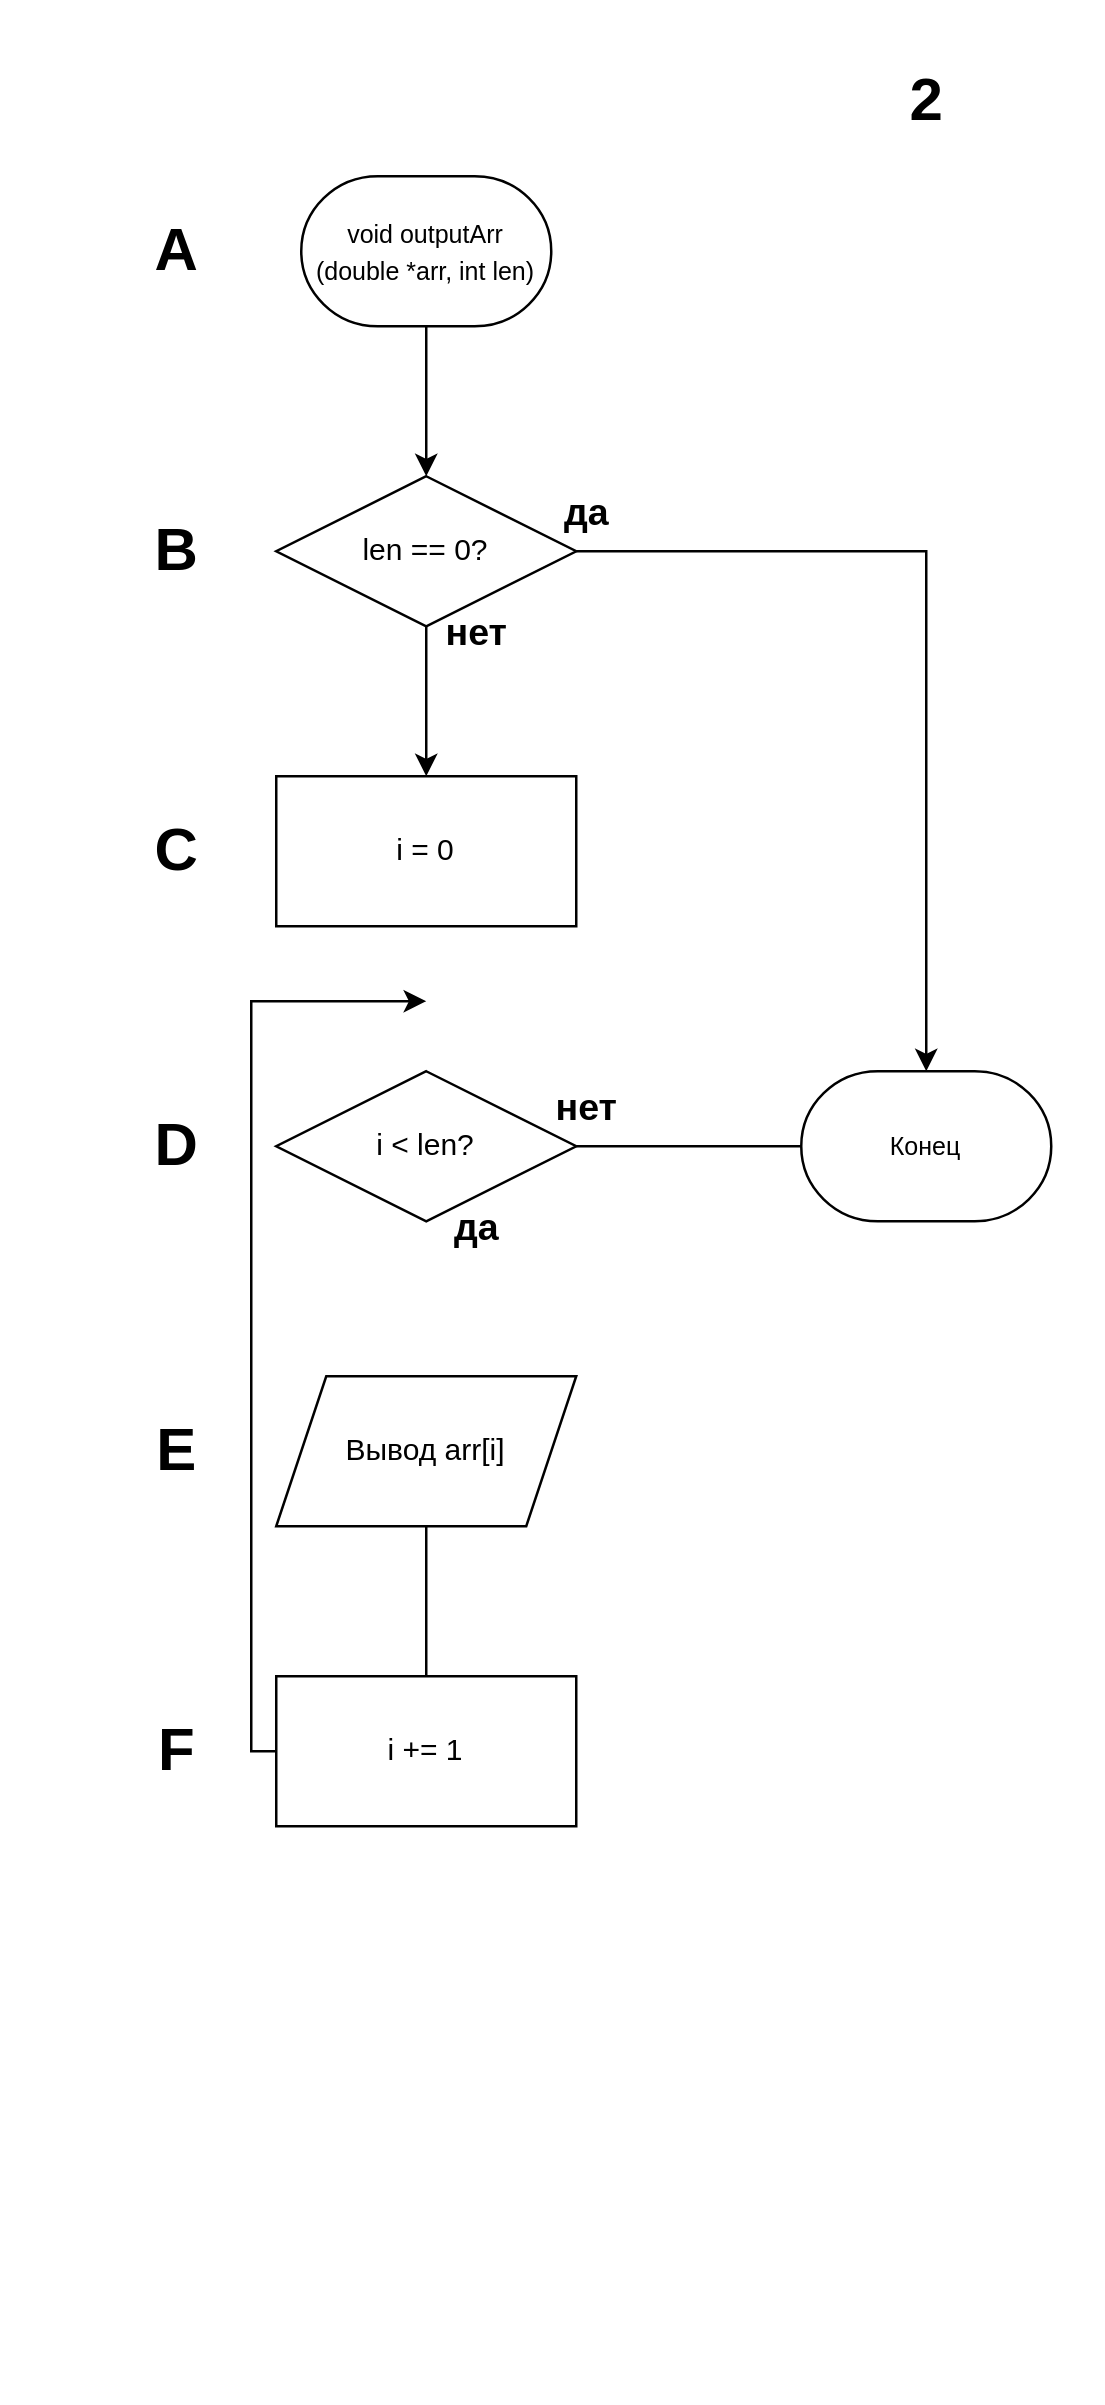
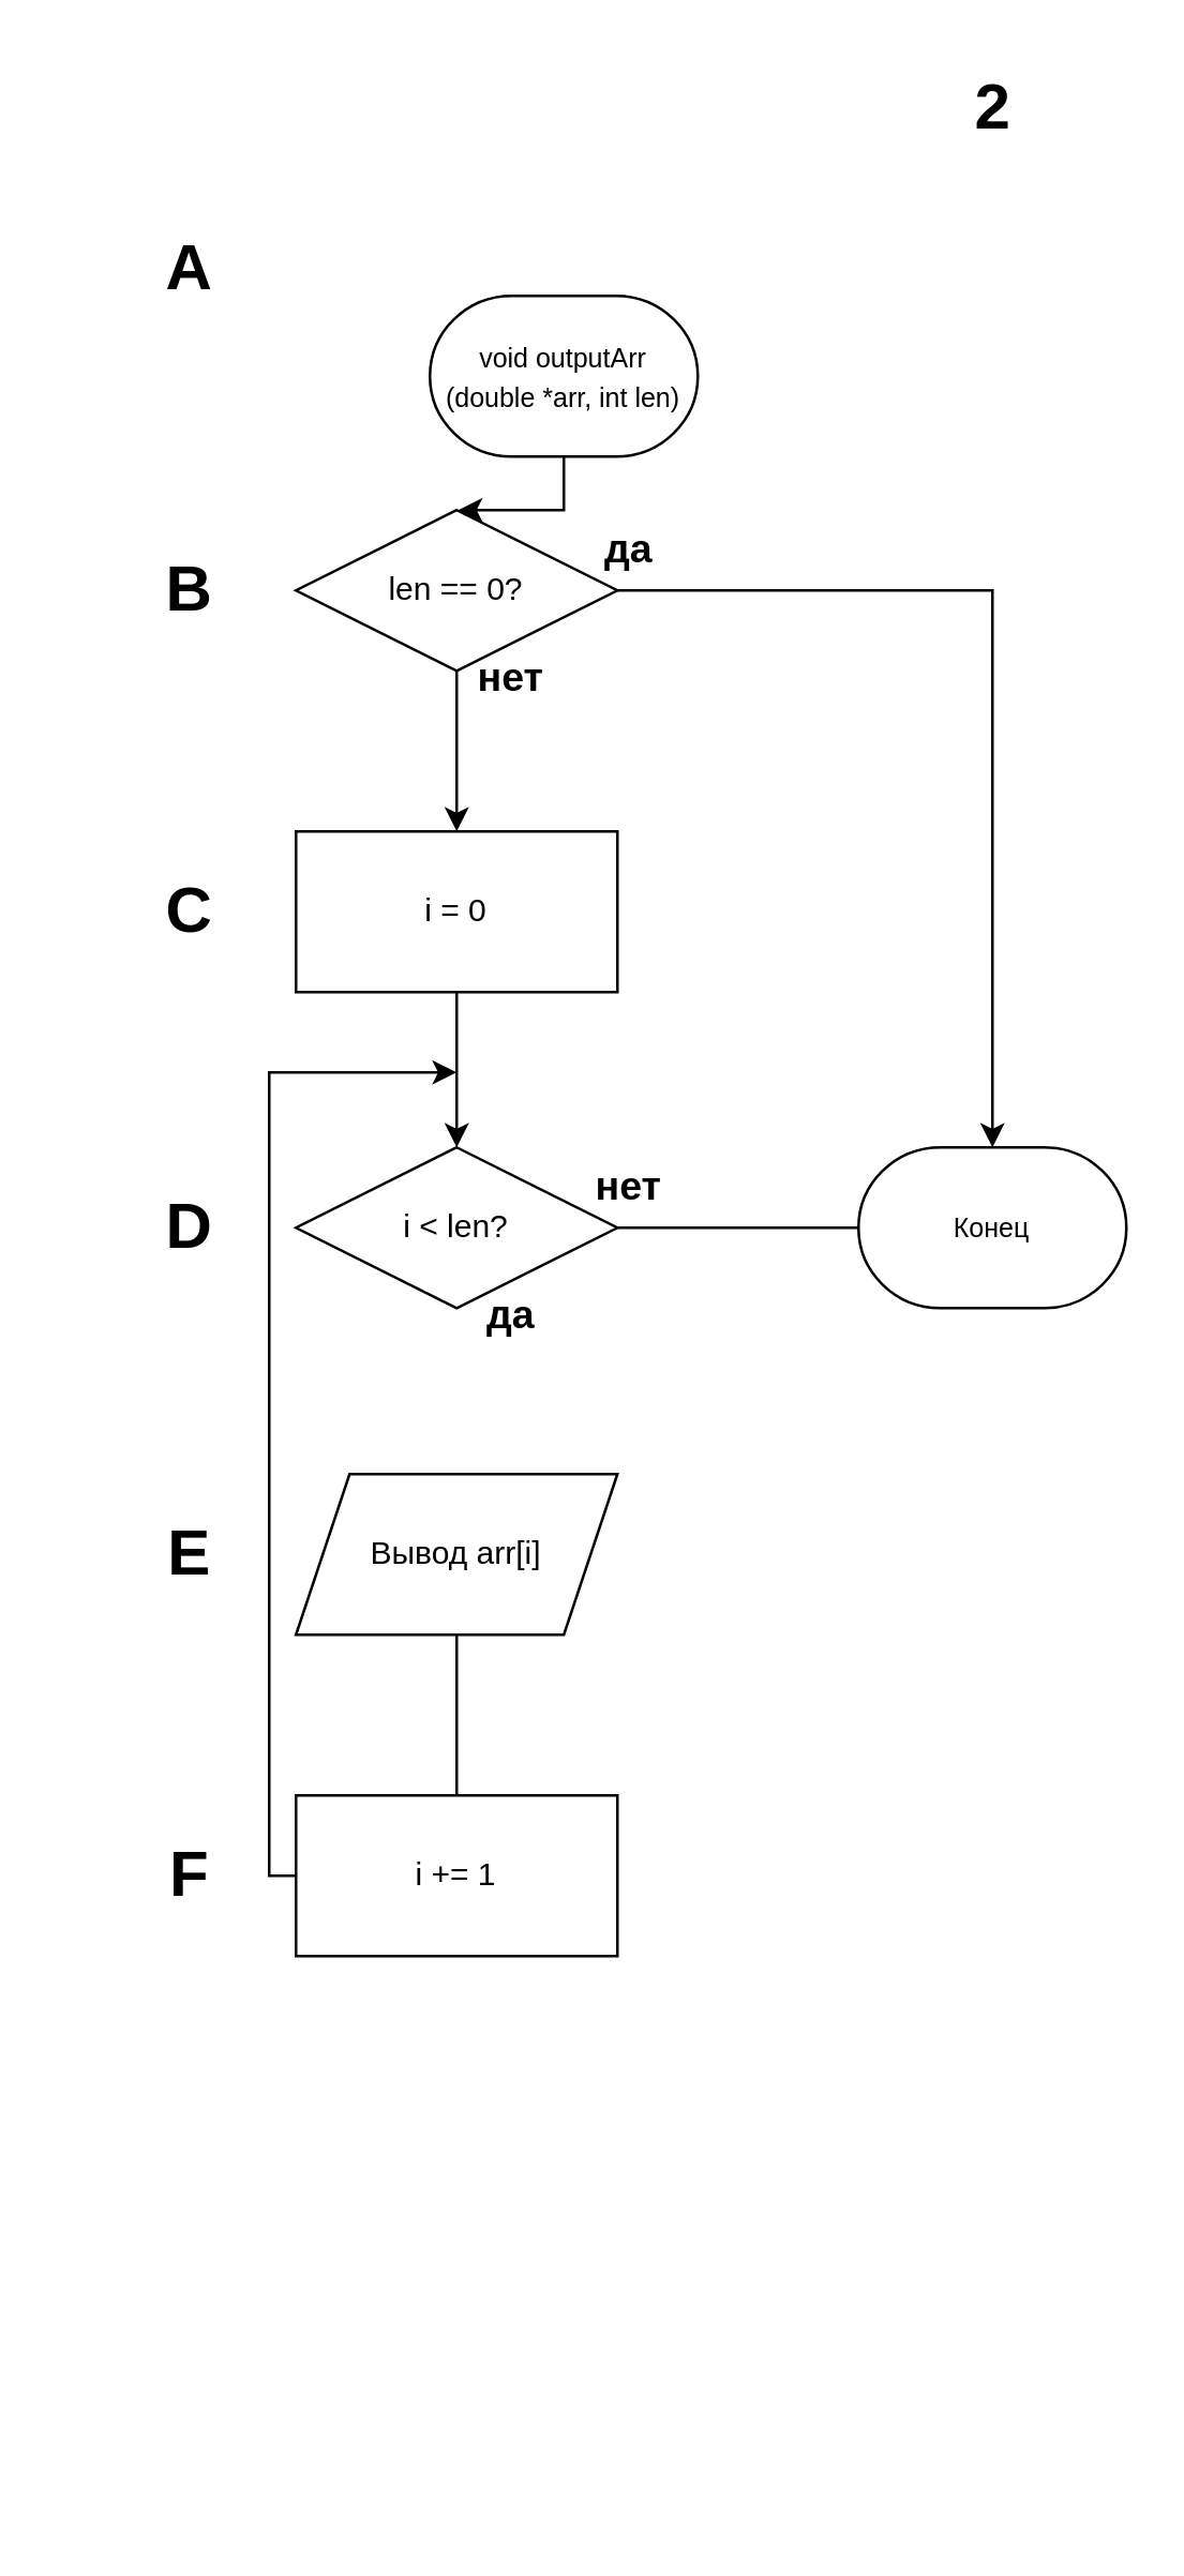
- <mxCell id="3" value="&lt;font style=&quot;font-size: 10px;&quot;&gt;void outputArr (double *arr, int len)&lt;/font&gt;" style="strokeWidth=1;html=1;shape=mxgraph.flowchart.terminator;whiteSpace=wrap;" vertex="1" parent="1"><mxGeometry x="120" y="70" width="100" height="60" as="geometry" /></mxCell>
+ <mxCell id="3" value="&lt;font style=&quot;font-size: 10px;&quot;&gt;void outputArr (double *arr, int len)&lt;/font&gt;" style="strokeWidth=1;html=1;shape=mxgraph.flowchart.terminator;whiteSpace=wrap;" vertex="1" parent="1"><mxGeometry x="160" y="110" width="100" height="60" as="geometry" /></mxCell>
+ <mxCell id="17" value="" style="edgeStyle=orthogonalEdgeStyle;rounded=0;orthogonalLoop=1;jettySize=auto;html=1;" edge="1" parent="1" source="18" target="20"><mxGeometry relative="1" as="geometry" /></mxCell>
